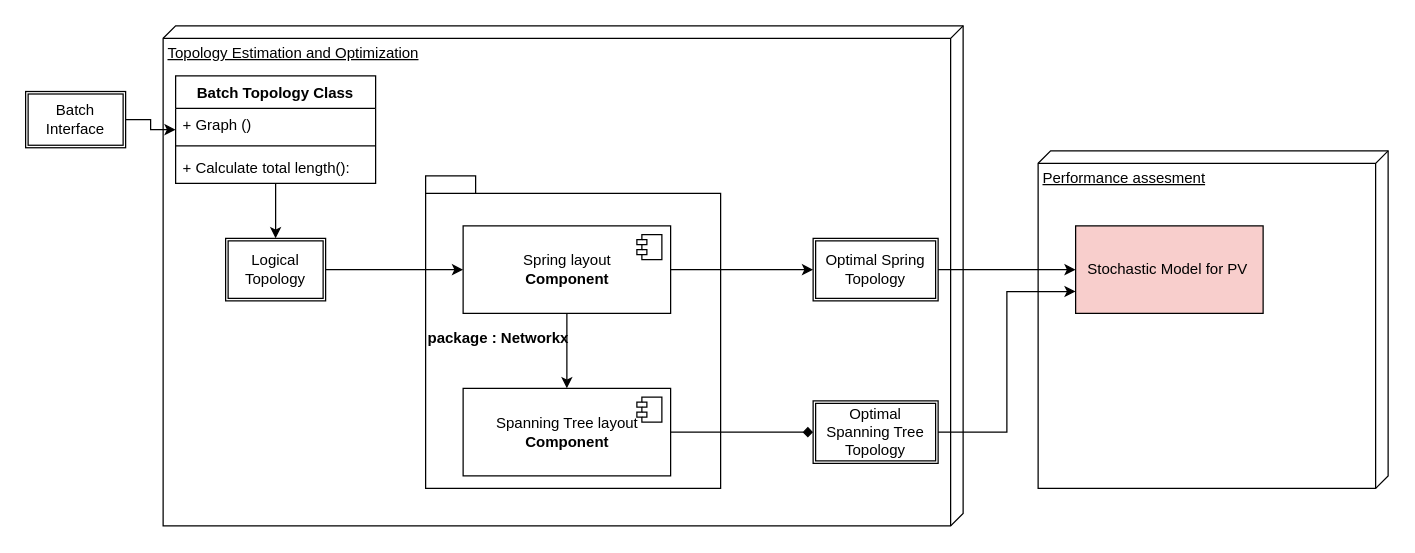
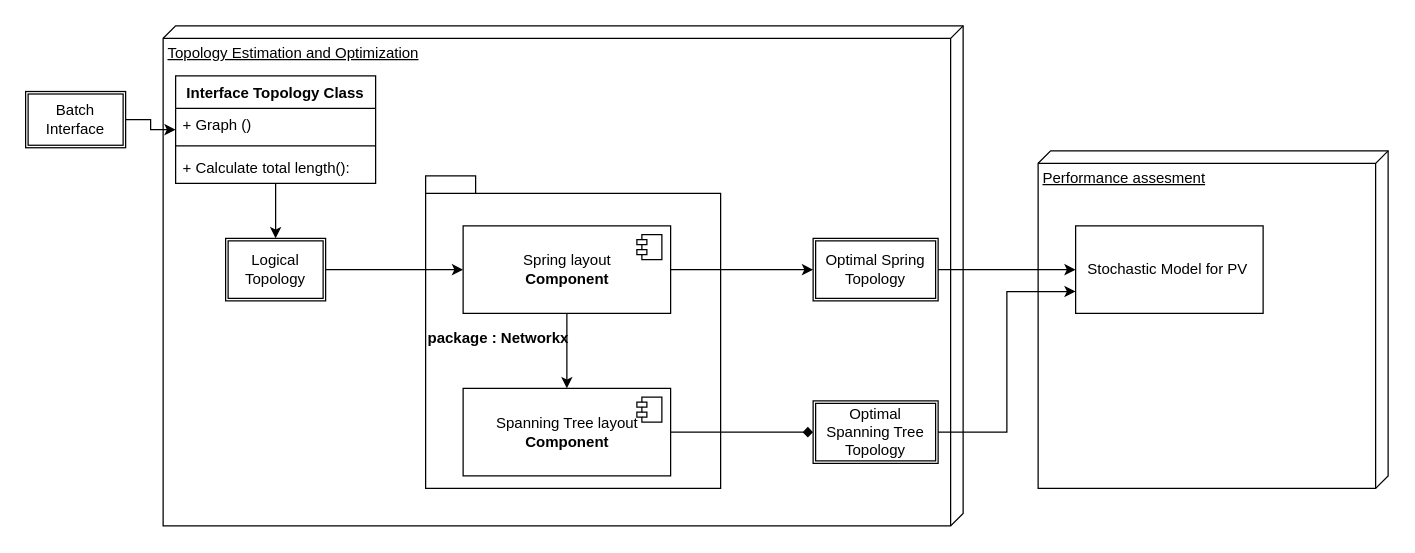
- <mxCell id="18" value="Batch Topology Class" style="swimlane;fontStyle=1;align=center;verticalAlign=top;childLayout=stackLayout;horizontal=1;startSize=26;horizontalStack=0;resizeParent=1;resizeParentMax=0;resizeLast=0;collapsible=1;marginBottom=0;" vertex="1" parent="1"><mxGeometry x="140" y="60" width="160" height="86" as="geometry" /></mxCell>
+ <mxCell id="18" value="Interface Topology Class" style="swimlane;fontStyle=1;align=center;verticalAlign=top;childLayout=stackLayout;horizontal=1;startSize=26;horizontalStack=0;resizeParent=1;resizeParentMax=0;resizeLast=0;collapsible=1;marginBottom=0;" vertex="1" parent="1"><mxGeometry x="140" y="60" width="160" height="86" as="geometry" /></mxCell>
- <mxCell id="27" value="Stochastic Model for PV&amp;nbsp;" style="html=1;fillColor=#f8cecc;" vertex="1" parent="1"><mxGeometry x="860" y="180" width="150" height="70" as="geometry" /></mxCell>
+ <mxCell id="27" value="Stochastic Model for PV&amp;nbsp;" style="html=1;" vertex="1" parent="1"><mxGeometry x="860" y="180" width="150" height="70" as="geometry" /></mxCell>
